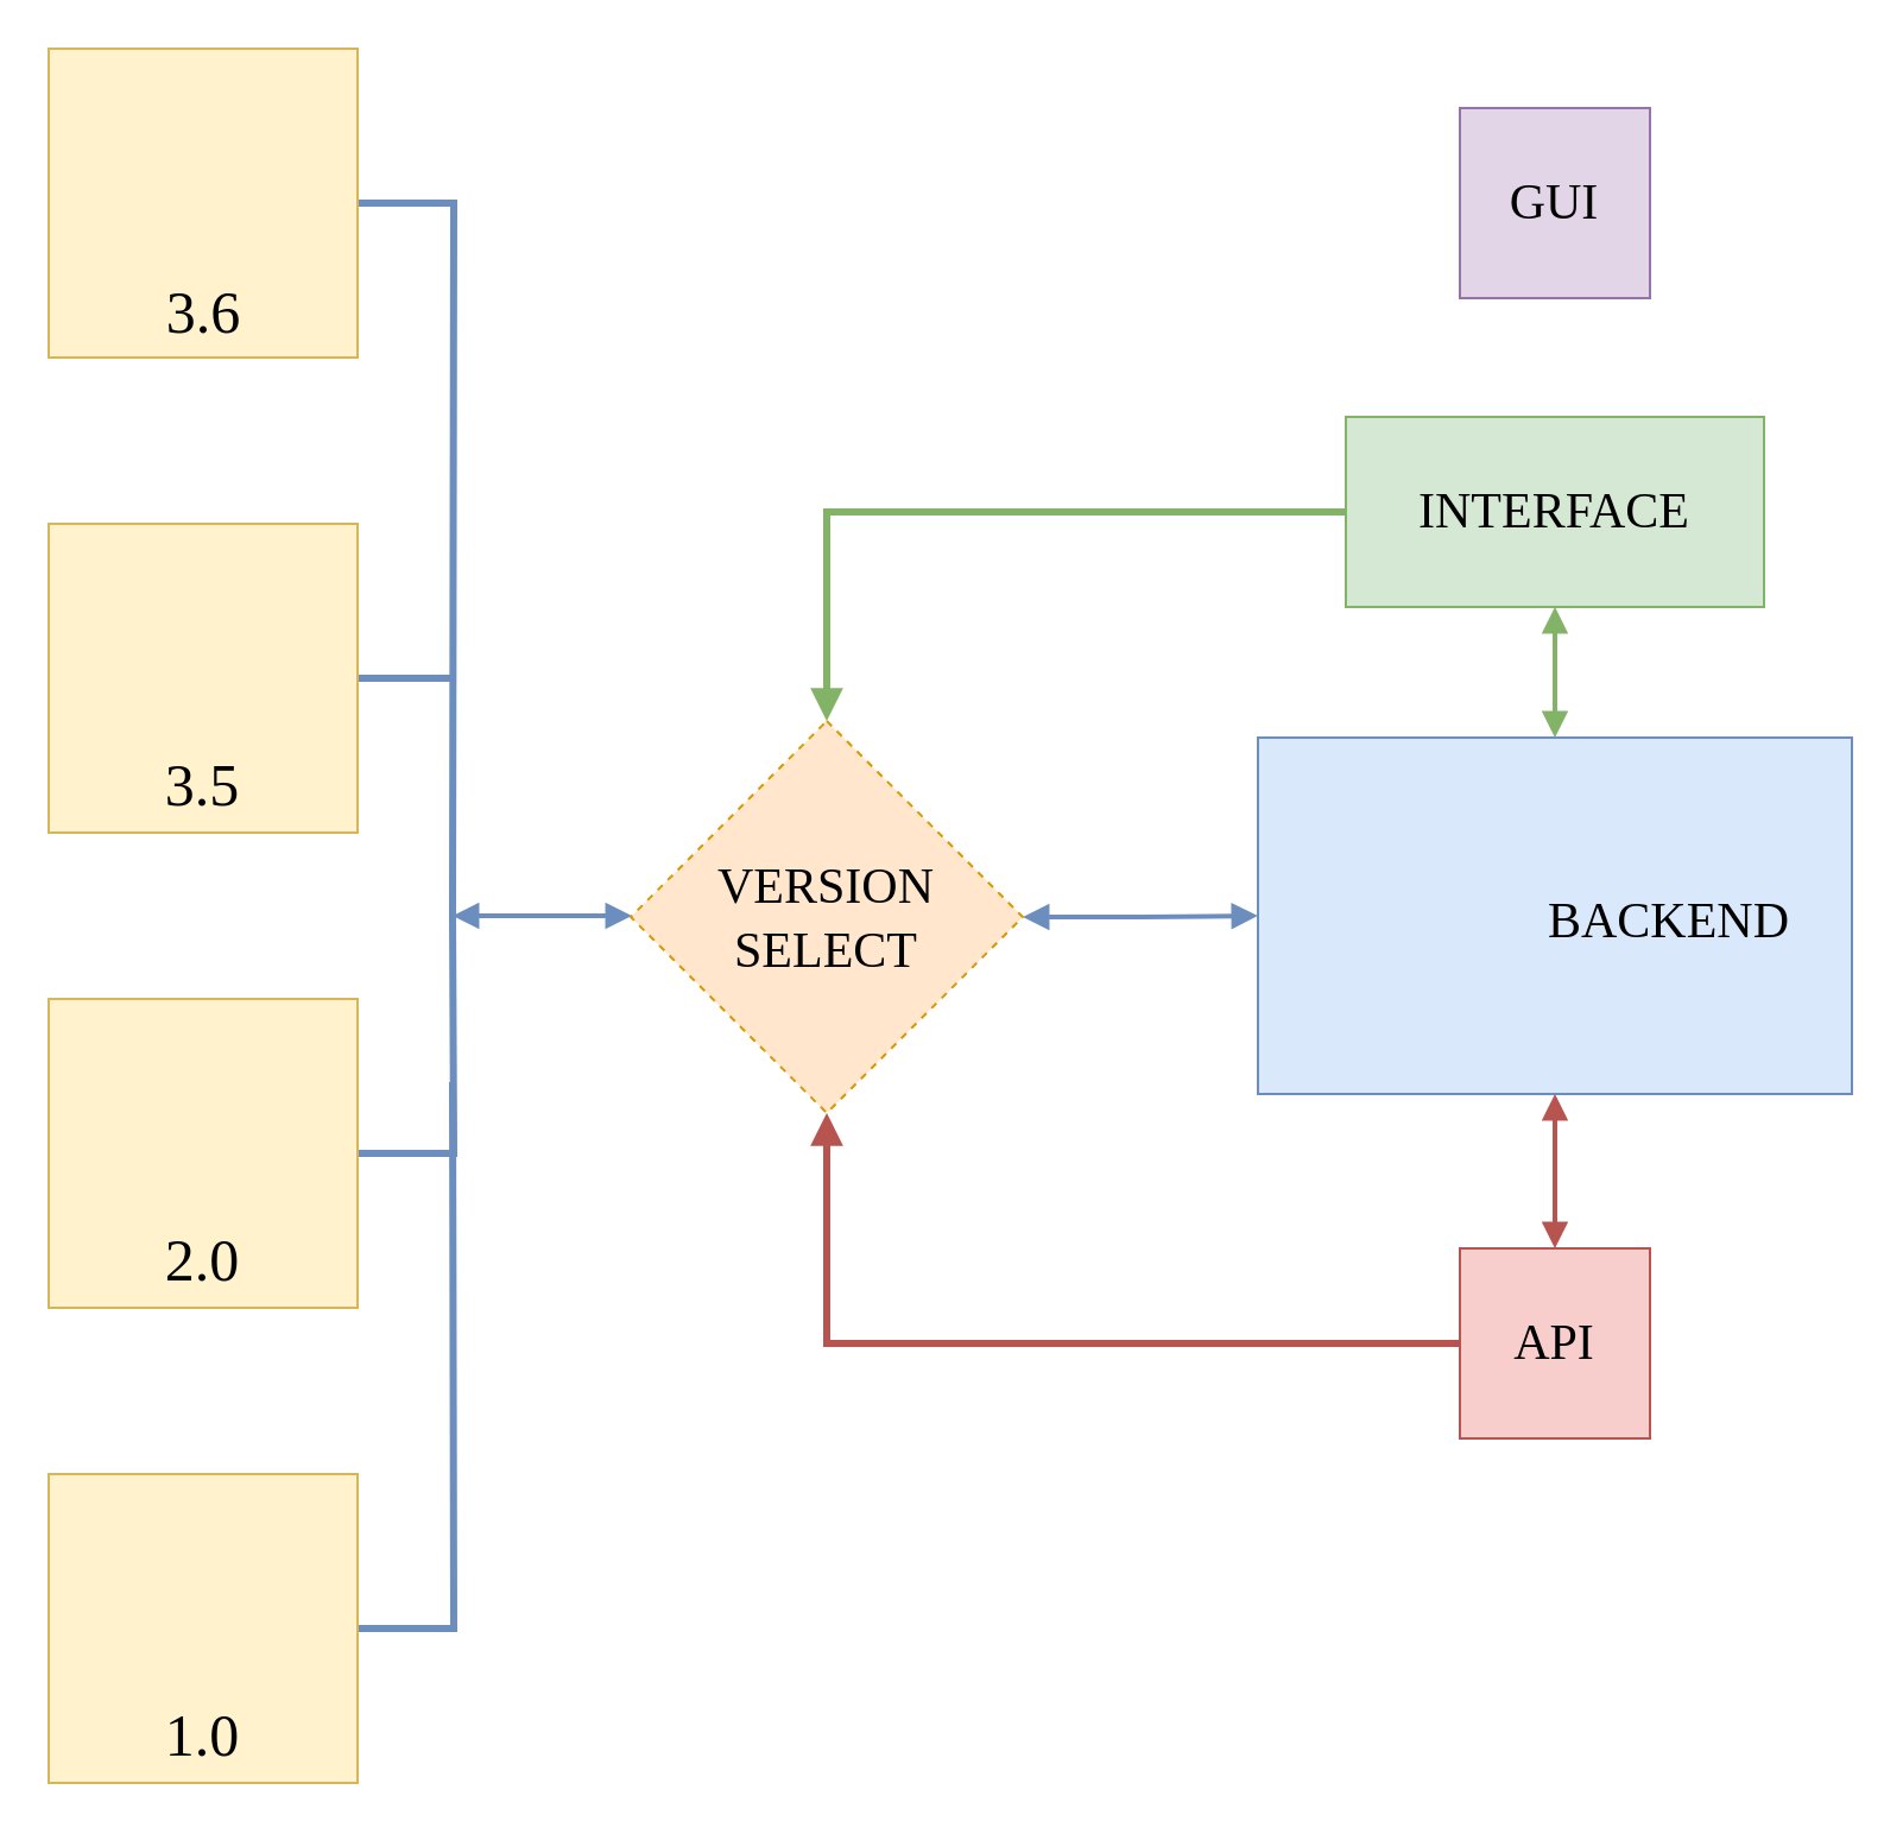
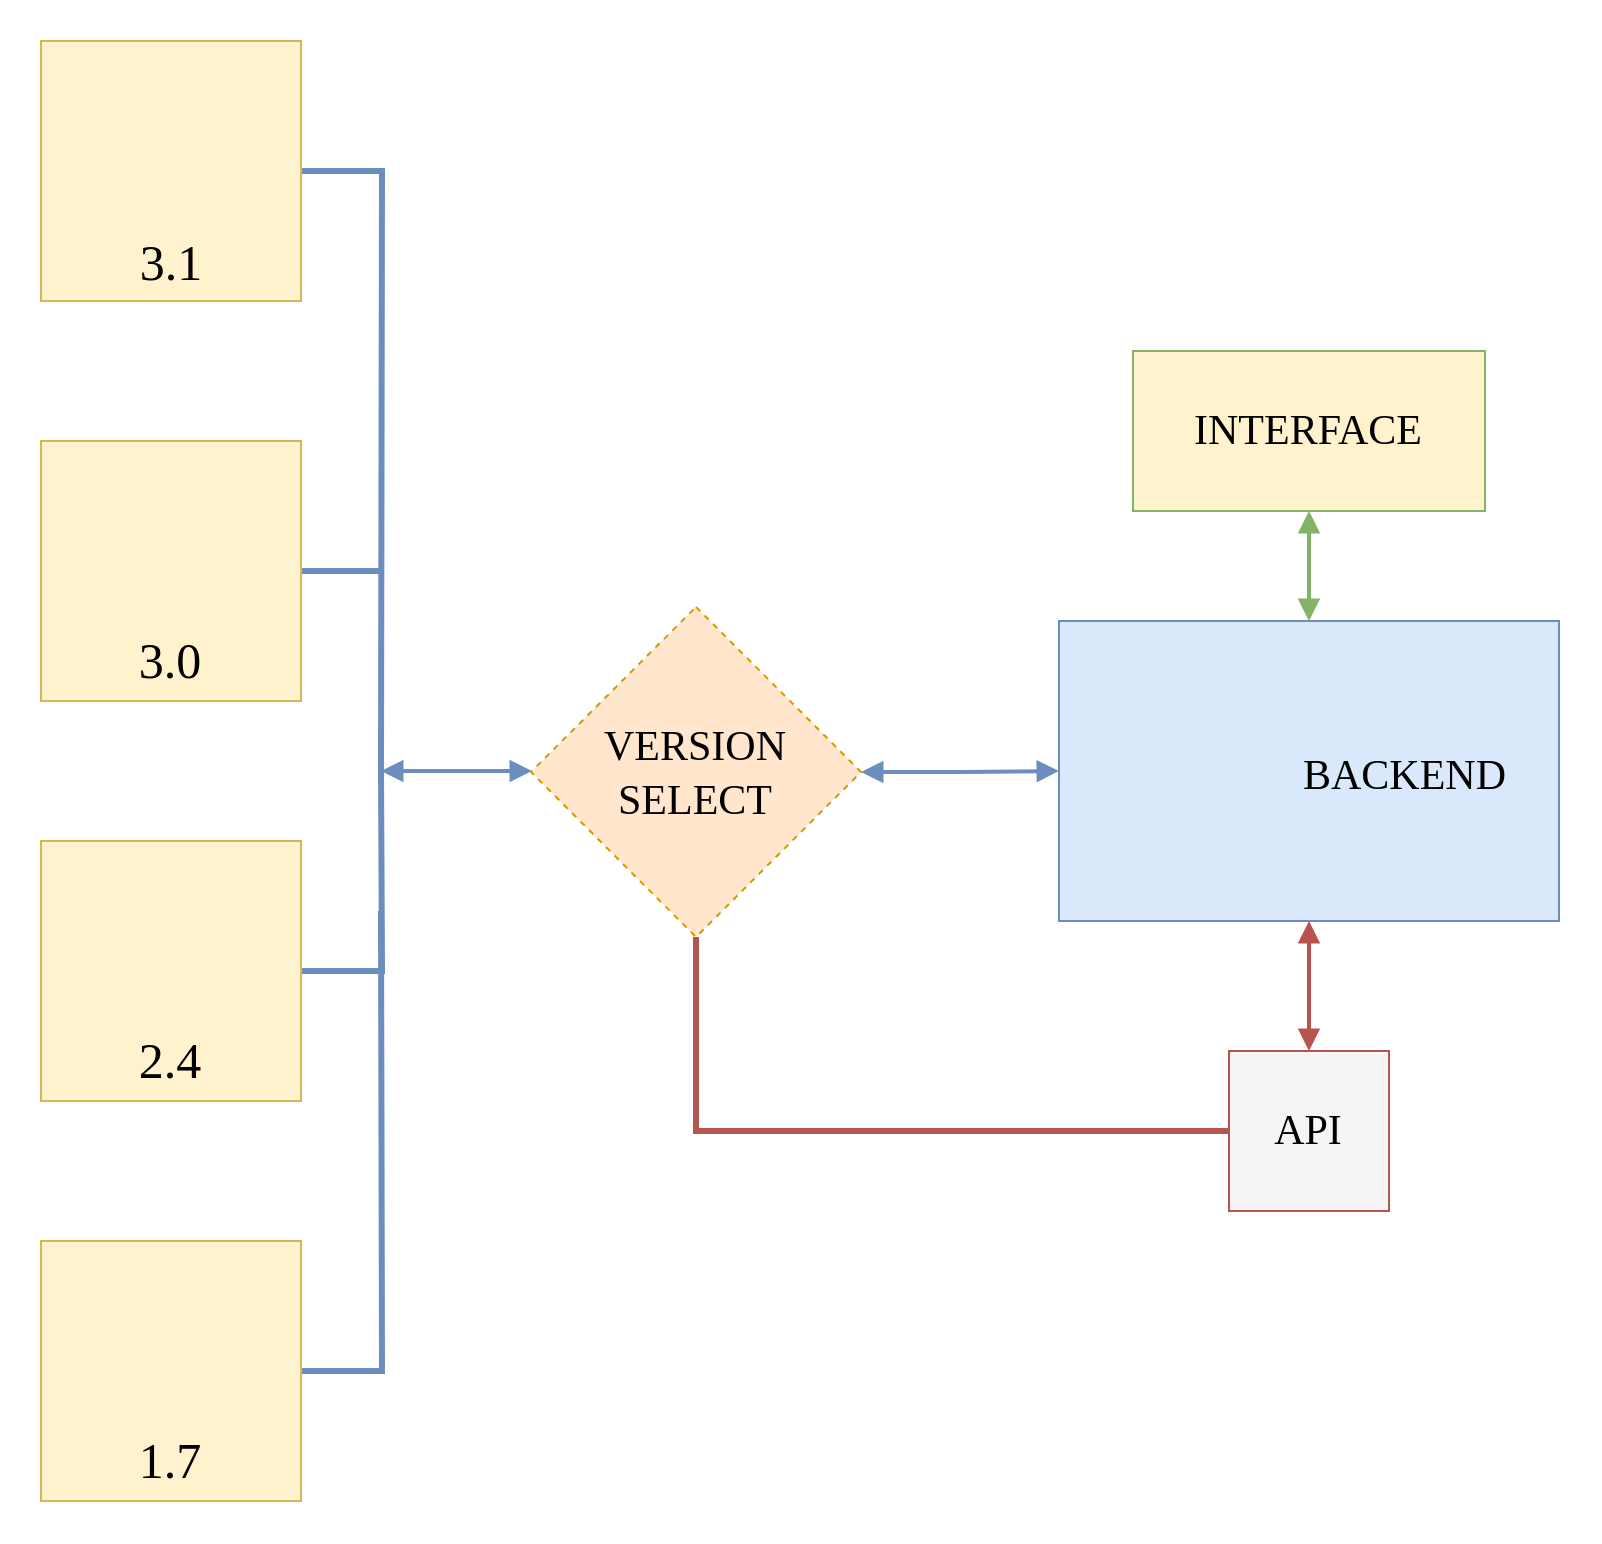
- <mxCell id="25" value="&lt;font face=&quot;Times New Roman&quot; style=&quot;font-size: 21px;&quot;&gt;GUI&lt;/font&gt;" style="whiteSpace=wrap;html=1;aspect=fixed;fillColor=#e1d5e7;strokeColor=#9673a6;" vertex="1" parent="1"><mxGeometry x="614" y="45" width="80" height="80" as="geometry" /></mxCell>
- <mxCell id="10" value="3.6" style="shape=image;imageAspect=0;aspect=fixed;verticalLabelPosition=bottom;verticalAlign=top;image=https://opendc.org/img/logo.png;fontSize=25;fontFamily=Times New Roman;" vertex="1" parent="1"><mxGeometry x="51" y="40" width="69" height="69" as="geometry" /></mxCell>
+ <mxCell id="10" value="3.1" style="shape=image;imageAspect=0;aspect=fixed;verticalLabelPosition=bottom;verticalAlign=top;image=https://opendc.org/img/logo.png;fontSize=25;fontFamily=Times New Roman;" vertex="1" parent="1"><mxGeometry x="51" y="40" width="69" height="69" as="geometry" /></mxCell>
- <mxCell id="22" style="edgeStyle=orthogonalEdgeStyle;rounded=0;orthogonalLoop=1;jettySize=auto;html=1;entryX=0.5;entryY=0;entryDx=0;entryDy=0;strokeWidth=3;endArrow=block;endFill=1;fillColor=#d5e8d4;strokeColor=#82b366;" edge="1" parent="1" source="24" target="16"><mxGeometry relative="1" as="geometry" /></mxCell>
- <mxCell id="24" value="&lt;font face=&quot;Times New Roman&quot; style=&quot;font-size: 21px;&quot;&gt;INTERFACE&lt;/font&gt;" style="rounded=0;whiteSpace=wrap;html=1;fillColor=#d5e8d4;strokeColor=#82b366;" vertex="1" parent="1"><mxGeometry x="566" y="175" width="176" height="80" as="geometry" /></mxCell>
+ <mxCell id="24" value="&lt;font face=&quot;Times New Roman&quot; style=&quot;font-size: 21px;&quot;&gt;INTERFACE&lt;/font&gt;" style="rounded=0;whiteSpace=wrap;html=1;fillColor=#fff2cc;strokeColor=#82b366;" vertex="1" parent="1"><mxGeometry x="566" y="175" width="176" height="80" as="geometry" /></mxCell>
- <mxCell id="11" value="3.5" style="shape=image;imageAspect=0;aspect=fixed;verticalLabelPosition=bottom;verticalAlign=top;image=https://opendc.org/img/logo.png;fontSize=25;fontFamily=Times New Roman;" vertex="1" parent="1"><mxGeometry x="51" y="240" width="68" height="68" as="geometry" /></mxCell>
+ <mxCell id="11" value="3.0" style="shape=image;imageAspect=0;aspect=fixed;verticalLabelPosition=bottom;verticalAlign=top;image=https://opendc.org/img/logo.png;fontSize=25;fontFamily=Times New Roman;" vertex="1" parent="1"><mxGeometry x="51" y="240" width="68" height="68" as="geometry" /></mxCell>
- <mxCell id="12" value="2.0" style="shape=image;imageAspect=0;aspect=fixed;verticalLabelPosition=bottom;verticalAlign=top;image=https://opendc.org/img/logo.png;fontSize=25;fontFamily=Times New Roman;" vertex="1" parent="1"><mxGeometry x="51" y="440" width="68" height="68" as="geometry" /></mxCell>
+ <mxCell id="12" value="2.4" style="shape=image;imageAspect=0;aspect=fixed;verticalLabelPosition=bottom;verticalAlign=top;image=https://opendc.org/img/logo.png;fontSize=25;fontFamily=Times New Roman;" vertex="1" parent="1"><mxGeometry x="51" y="440" width="68" height="68" as="geometry" /></mxCell>
- <mxCell id="19" style="edgeStyle=orthogonalEdgeStyle;rounded=0;orthogonalLoop=1;jettySize=auto;html=1;entryX=0.5;entryY=1;entryDx=0;entryDy=0;fillColor=#f8cecc;strokeColor=#b85450;strokeWidth=3;endArrow=block;endFill=1;" edge="1" parent="1" source="21" target="16"><mxGeometry relative="1" as="geometry" /></mxCell>
+ <mxCell id="19" style="edgeStyle=orthogonalEdgeStyle;rounded=0;orthogonalLoop=1;jettySize=auto;html=1;entryX=0.5;entryY=1;entryDx=0;entryDy=0;fillColor=#f8cecc;strokeColor=#b85450;strokeWidth=3;endArrow=none;endFill=1;" edge="1" parent="1" source="21" target="16"><mxGeometry relative="1" as="geometry" /></mxCell>
- <mxCell id="21" value="&lt;font face=&quot;Times New Roman&quot; style=&quot;font-size: 21px;&quot;&gt;API&lt;/font&gt;" style="whiteSpace=wrap;html=1;aspect=fixed;fillColor=#f8cecc;strokeColor=#b85450;" vertex="1" parent="1"><mxGeometry x="614" y="525" width="80" height="80" as="geometry" /></mxCell>
+ <mxCell id="21" value="&lt;font face=&quot;Times New Roman&quot; style=&quot;font-size: 21px;&quot;&gt;API&lt;/font&gt;" style="whiteSpace=wrap;html=1;aspect=fixed;fillColor=#f5f5f5;strokeColor=#b85450;" vertex="1" parent="1"><mxGeometry x="614" y="525" width="80" height="80" as="geometry" /></mxCell>
- <mxCell id="13" value="1.0" style="shape=image;imageAspect=0;aspect=fixed;verticalLabelPosition=bottom;verticalAlign=top;image=https://opendc.org/img/logo.png;fontSize=25;fontFamily=Times New Roman;" vertex="1" parent="1"><mxGeometry x="51" y="640" width="68" height="68" as="geometry" /></mxCell>
+ <mxCell id="13" value="1.7" style="shape=image;imageAspect=0;aspect=fixed;verticalLabelPosition=bottom;verticalAlign=top;image=https://opendc.org/img/logo.png;fontSize=25;fontFamily=Times New Roman;" vertex="1" parent="1"><mxGeometry x="51" y="640" width="68" height="68" as="geometry" /></mxCell>
